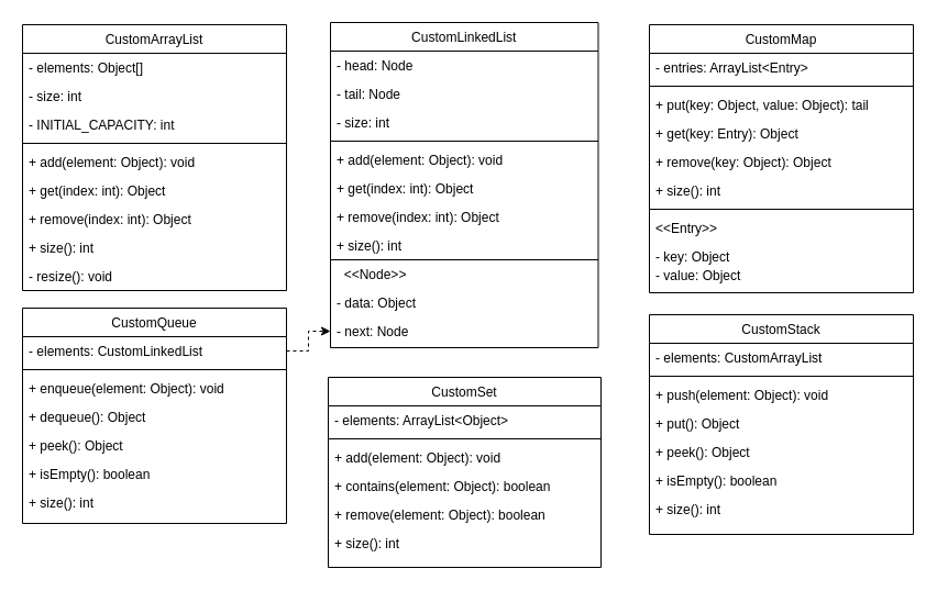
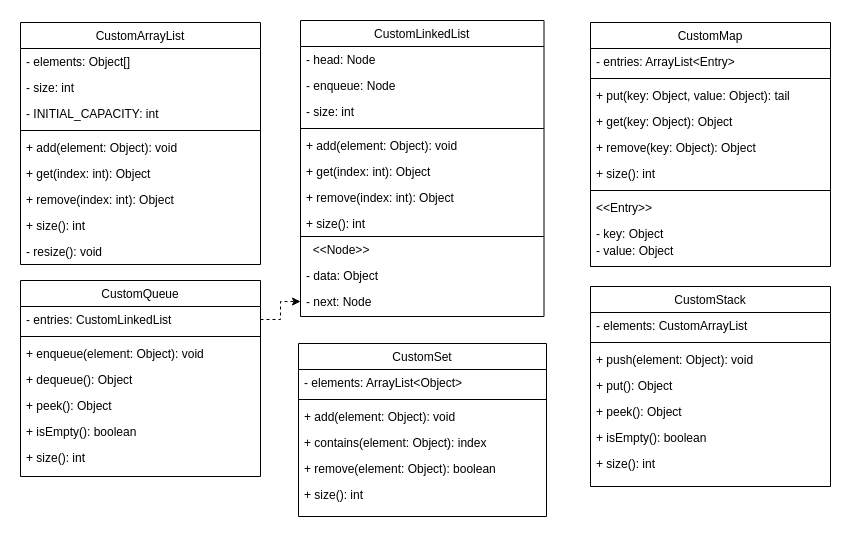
- <mxCell id="14" value="- tail: Node" style="text;align=left;verticalAlign=top;spacingLeft=4;spacingRight=4;overflow=hidden;rotatable=0;points=[[0,0.5],[1,0.5]];portConstraint=eastwest;rounded=0;shadow=0;html=0;" vertex="1" parent="12"><mxGeometry y="52" width="243.5" height="26" as="geometry" /></mxCell>
+ <mxCell id="14" value="- enqueue: Node" style="text;align=left;verticalAlign=top;spacingLeft=4;spacingRight=4;overflow=hidden;rotatable=0;points=[[0,0.5],[1,0.5]];portConstraint=eastwest;rounded=0;shadow=0;html=0;" vertex="1" parent="12"><mxGeometry y="52" width="243.5" height="26" as="geometry" /></mxCell>
- <mxCell id="28" value="+ get(key: Entry): Object" style="text;align=left;verticalAlign=top;spacingLeft=4;spacingRight=4;overflow=hidden;rotatable=0;points=[[0,0.5],[1,0.5]];portConstraint=eastwest;rounded=0;shadow=0;html=0;" vertex="1" parent="24"><mxGeometry y="86" width="240" height="26" as="geometry" /></mxCell>
+ <mxCell id="28" value="+ get(key: Object): Object" style="text;align=left;verticalAlign=top;spacingLeft=4;spacingRight=4;overflow=hidden;rotatable=0;points=[[0,0.5],[1,0.5]];portConstraint=eastwest;rounded=0;shadow=0;html=0;" vertex="1" parent="24"><mxGeometry y="86" width="240" height="26" as="geometry" /></mxCell>
- <mxCell id="35" value="- elements: CustomLinkedList" style="text;align=left;verticalAlign=top;spacingLeft=4;spacingRight=4;overflow=hidden;rotatable=0;points=[[0,0.5],[1,0.5]];portConstraint=eastwest;" vertex="1" parent="34"><mxGeometry y="26" width="240" height="26" as="geometry" /></mxCell>
+ <mxCell id="35" value="- entries: CustomLinkedList" style="text;align=left;verticalAlign=top;spacingLeft=4;spacingRight=4;overflow=hidden;rotatable=0;points=[[0,0.5],[1,0.5]];portConstraint=eastwest;" vertex="1" parent="34"><mxGeometry y="26" width="240" height="26" as="geometry" /></mxCell>
- <mxCell id="46" value="+ contains(element: Object): boolean" style="text;align=left;verticalAlign=top;spacingLeft=4;spacingRight=4;overflow=hidden;rotatable=0;points=[[0,0.5],[1,0.5]];portConstraint=eastwest;rounded=0;shadow=0;html=0;" vertex="1" parent="42"><mxGeometry y="86" width="248" height="26" as="geometry" /></mxCell>
+ <mxCell id="46" value="+ contains(element: Object): index" style="text;align=left;verticalAlign=top;spacingLeft=4;spacingRight=4;overflow=hidden;rotatable=0;points=[[0,0.5],[1,0.5]];portConstraint=eastwest;rounded=0;shadow=0;html=0;" vertex="1" parent="42"><mxGeometry y="86" width="248" height="26" as="geometry" /></mxCell>
